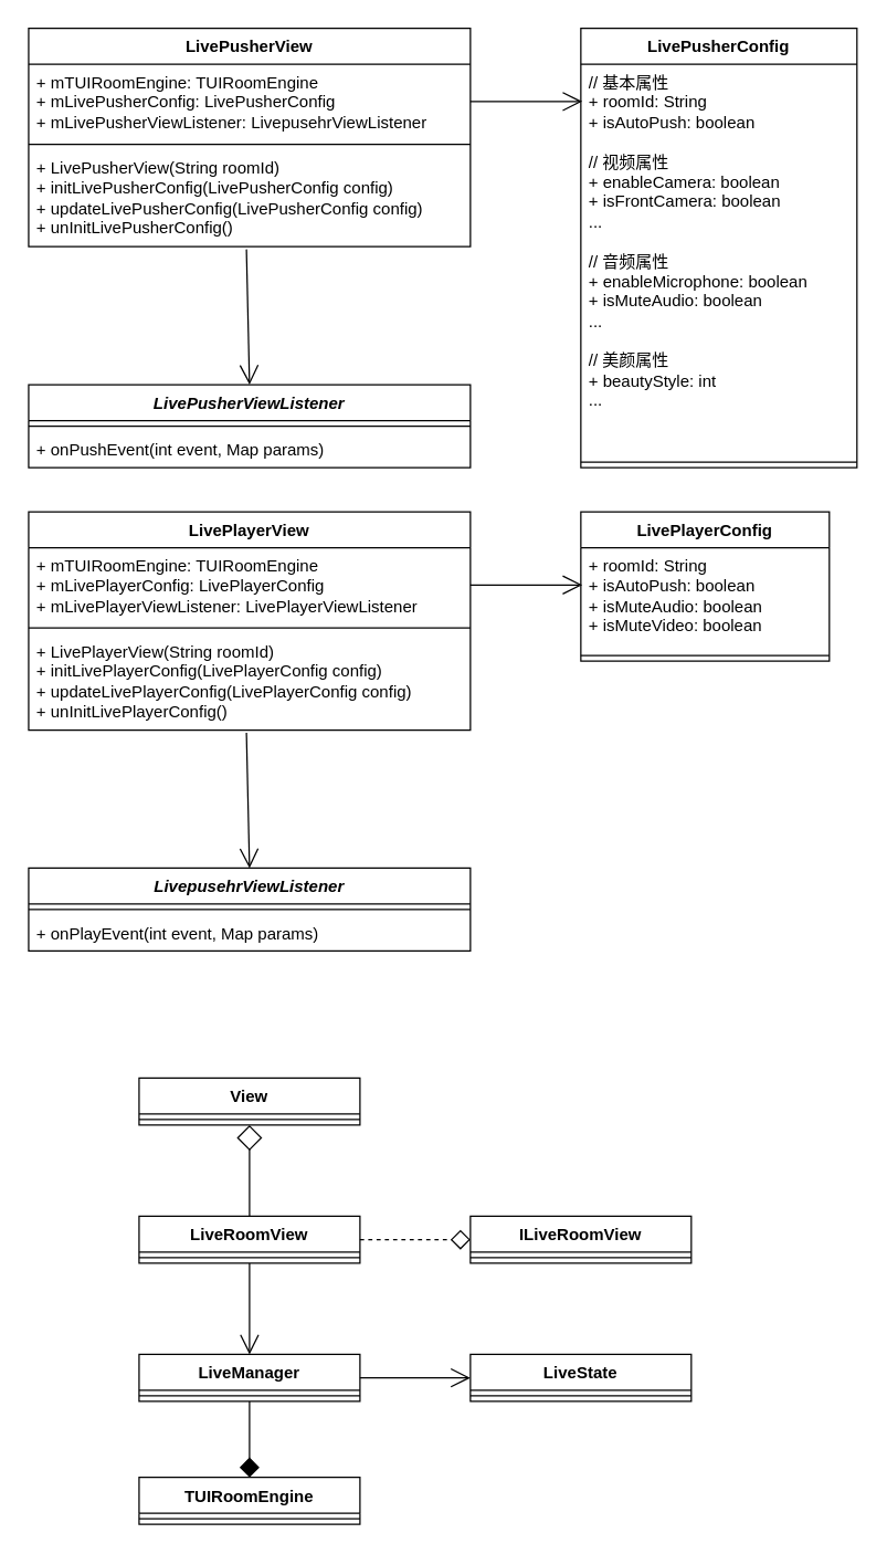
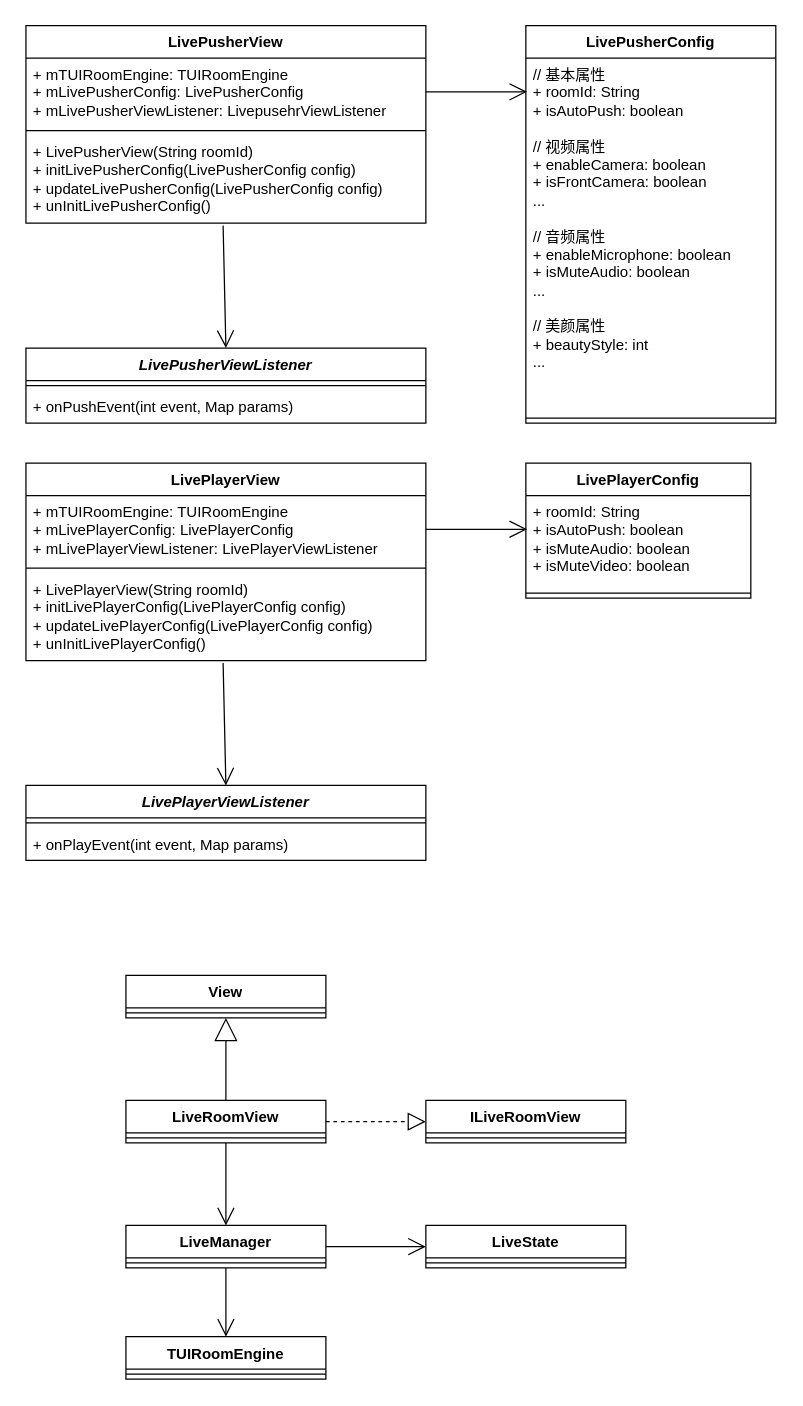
- <mxCell id="21" value="&lt;i&gt;LivepusehrViewListener&lt;/i&gt;" style="swimlane;fontStyle=1;align=center;verticalAlign=top;childLayout=stackLayout;horizontal=1;startSize=26;horizontalStack=0;resizeParent=1;resizeParentMax=0;resizeLast=0;collapsible=1;marginBottom=0;whiteSpace=wrap;html=1;" parent="1" vertex="1"><mxGeometry x="20" y="628" width="320" height="60" as="geometry" /></mxCell>
+ <mxCell id="21" value="&lt;i&gt;LivePlayerViewListener&lt;/i&gt;" style="swimlane;fontStyle=1;align=center;verticalAlign=top;childLayout=stackLayout;horizontal=1;startSize=26;horizontalStack=0;resizeParent=1;resizeParentMax=0;resizeLast=0;collapsible=1;marginBottom=0;whiteSpace=wrap;html=1;" parent="1" vertex="1"><mxGeometry x="20" y="628" width="320" height="60" as="geometry" /></mxCell>
- <mxCell id="33" value="" style="endArrow=diamond;endSize=16;endFill=0;html=1;rounded=0;exitX=0.5;exitY=0;exitDx=0;exitDy=0;entryX=0.5;entryY=1;entryDx=0;entryDy=0;" edge="1" parent="1" source="26" target="31"><mxGeometry width="160" relative="1" as="geometry"><mxPoint x="190" y="1010" as="sourcePoint" /><mxPoint x="350" y="1010" as="targetPoint" /></mxGeometry></mxCell>
+ <mxCell id="33" value="" style="endArrow=block;endSize=16;endFill=0;html=1;rounded=0;exitX=0.5;exitY=0;exitDx=0;exitDy=0;entryX=0.5;entryY=1;entryDx=0;entryDy=0;" edge="1" parent="1" source="26" target="31"><mxGeometry width="160" relative="1" as="geometry"><mxPoint x="190" y="1010" as="sourcePoint" /><mxPoint x="350" y="1010" as="targetPoint" /></mxGeometry></mxCell>
- <mxCell id="28" value="" style="endArrow=diamond;dashed=1;endFill=0;endSize=12;html=1;rounded=0;exitX=1;exitY=0.5;exitDx=0;exitDy=0;entryX=0;entryY=0.5;entryDx=0;entryDy=0;" edge="1" parent="1" source="26" target="29"><mxGeometry width="160" relative="1" as="geometry"><mxPoint x="260" y="919" as="sourcePoint" /><mxPoint x="380" y="920" as="targetPoint" /></mxGeometry></mxCell>
+ <mxCell id="28" value="" style="endArrow=block;dashed=1;endFill=0;endSize=12;html=1;rounded=0;exitX=1;exitY=0.5;exitDx=0;exitDy=0;entryX=0;entryY=0.5;entryDx=0;entryDy=0;" edge="1" parent="1" source="26" target="29"><mxGeometry width="160" relative="1" as="geometry"><mxPoint x="260" y="919" as="sourcePoint" /><mxPoint x="380" y="920" as="targetPoint" /></mxGeometry></mxCell>
- <mxCell id="42" value="" style="endArrow=diamond;endFill=1;endSize=12;html=1;rounded=0;exitX=0.5;exitY=1;exitDx=0;exitDy=0;entryX=0.5;entryY=0;entryDx=0;entryDy=0;" edge="1" parent="1" source="34" target="40"><mxGeometry width="160" relative="1" as="geometry"><mxPoint x="100" y="900" as="sourcePoint" /><mxPoint x="260" y="900" as="targetPoint" /></mxGeometry></mxCell>
+ <mxCell id="42" value="" style="endArrow=open;endFill=1;endSize=12;html=1;rounded=0;exitX=0.5;exitY=1;exitDx=0;exitDy=0;entryX=0.5;entryY=0;entryDx=0;entryDy=0;" edge="1" parent="1" source="34" target="40"><mxGeometry width="160" relative="1" as="geometry"><mxPoint x="100" y="900" as="sourcePoint" /><mxPoint x="260" y="900" as="targetPoint" /></mxGeometry></mxCell>
